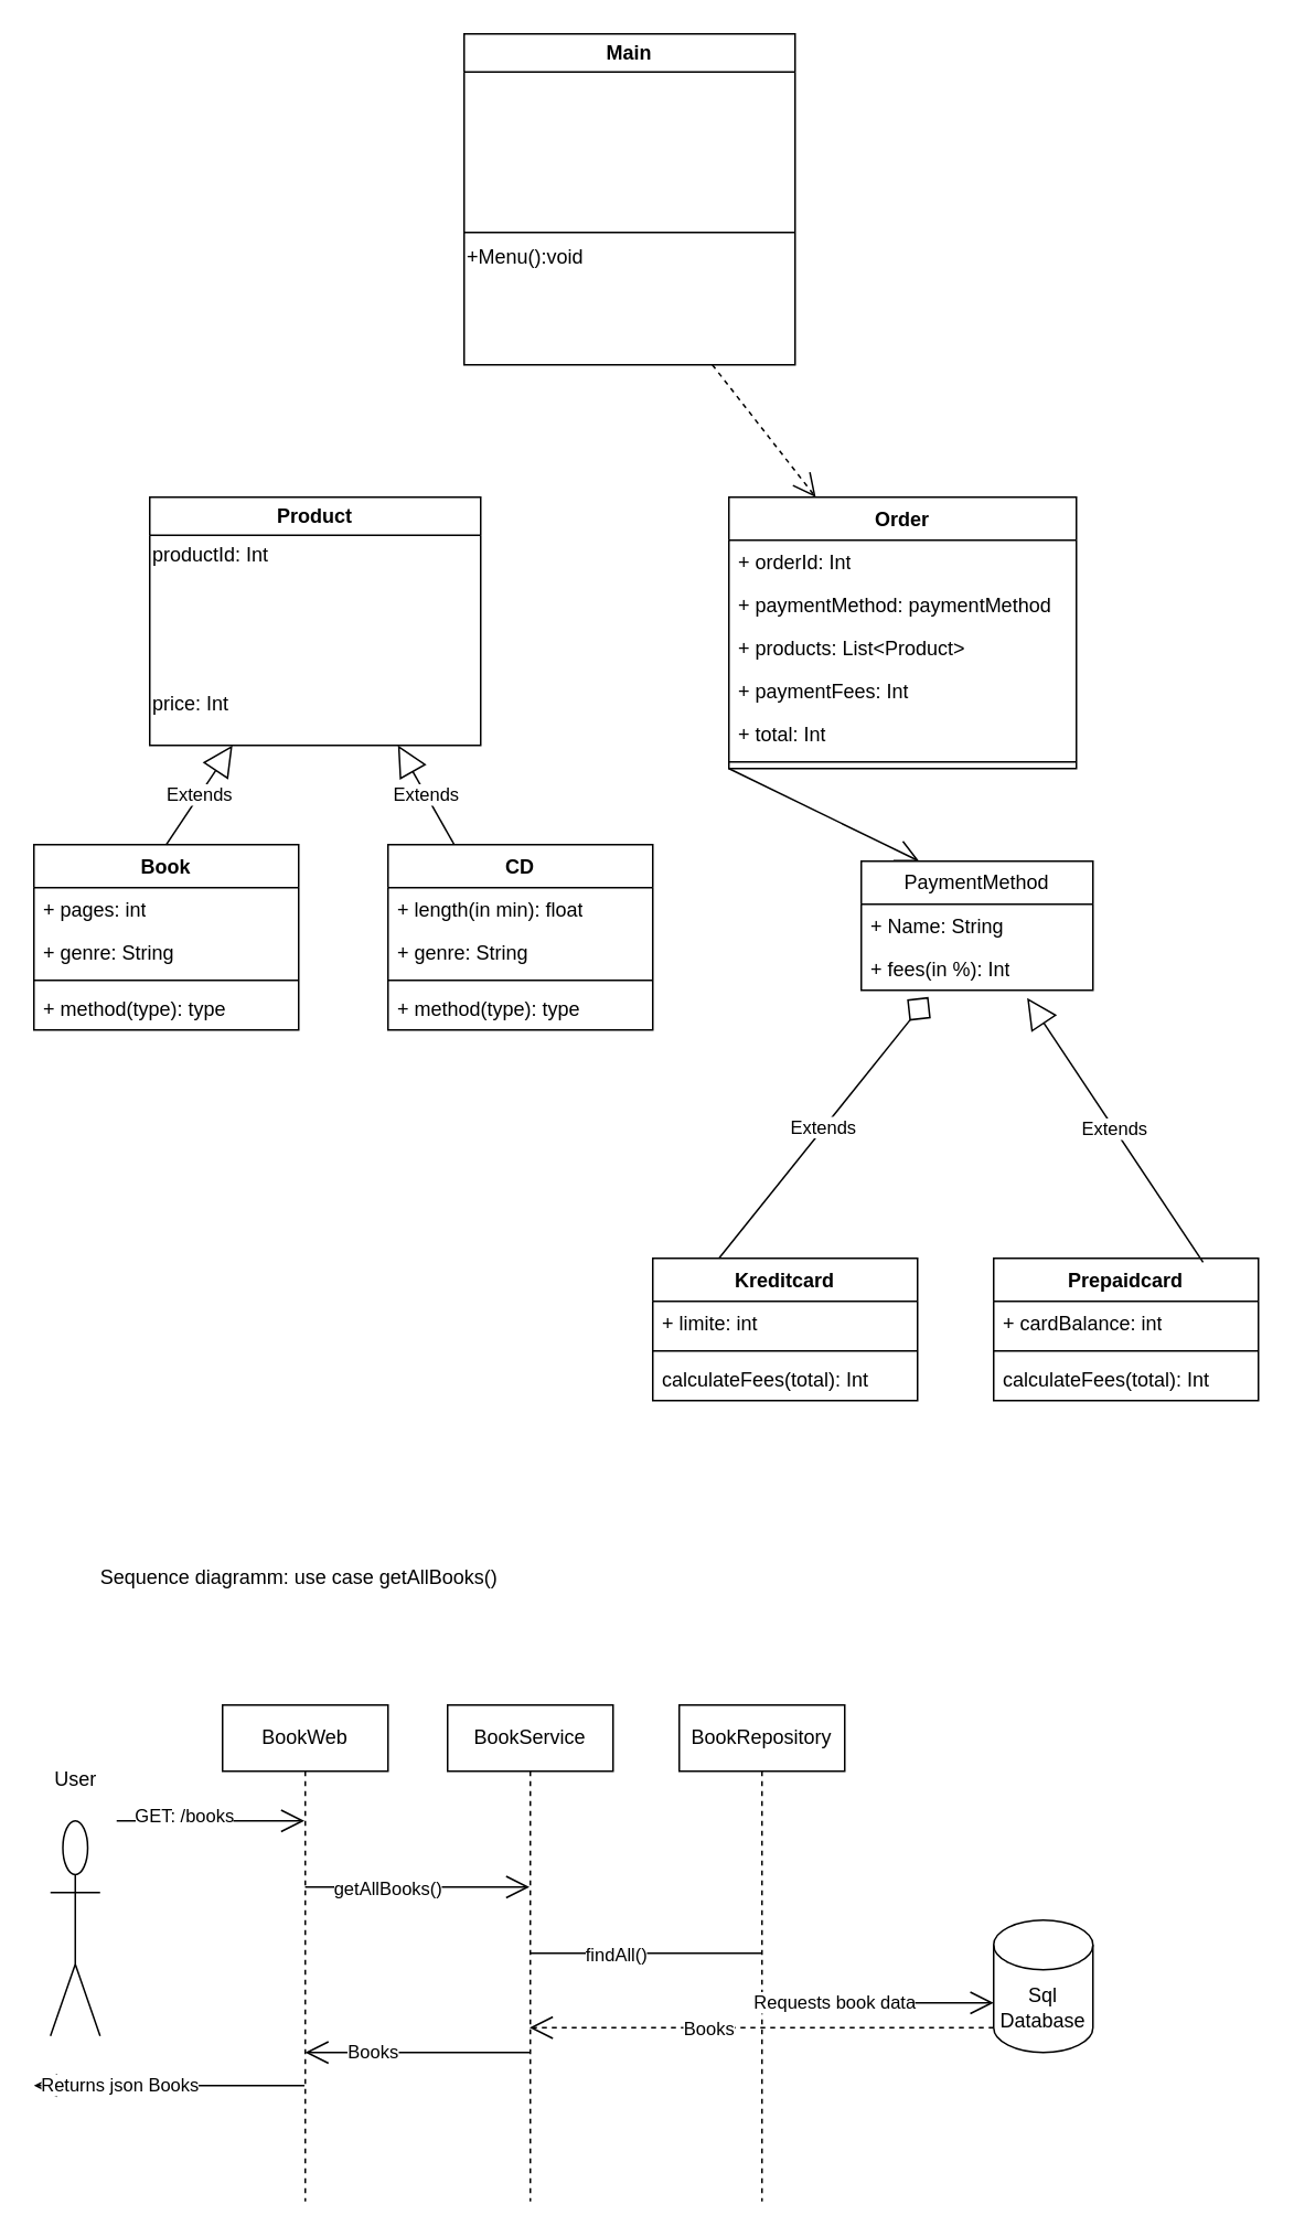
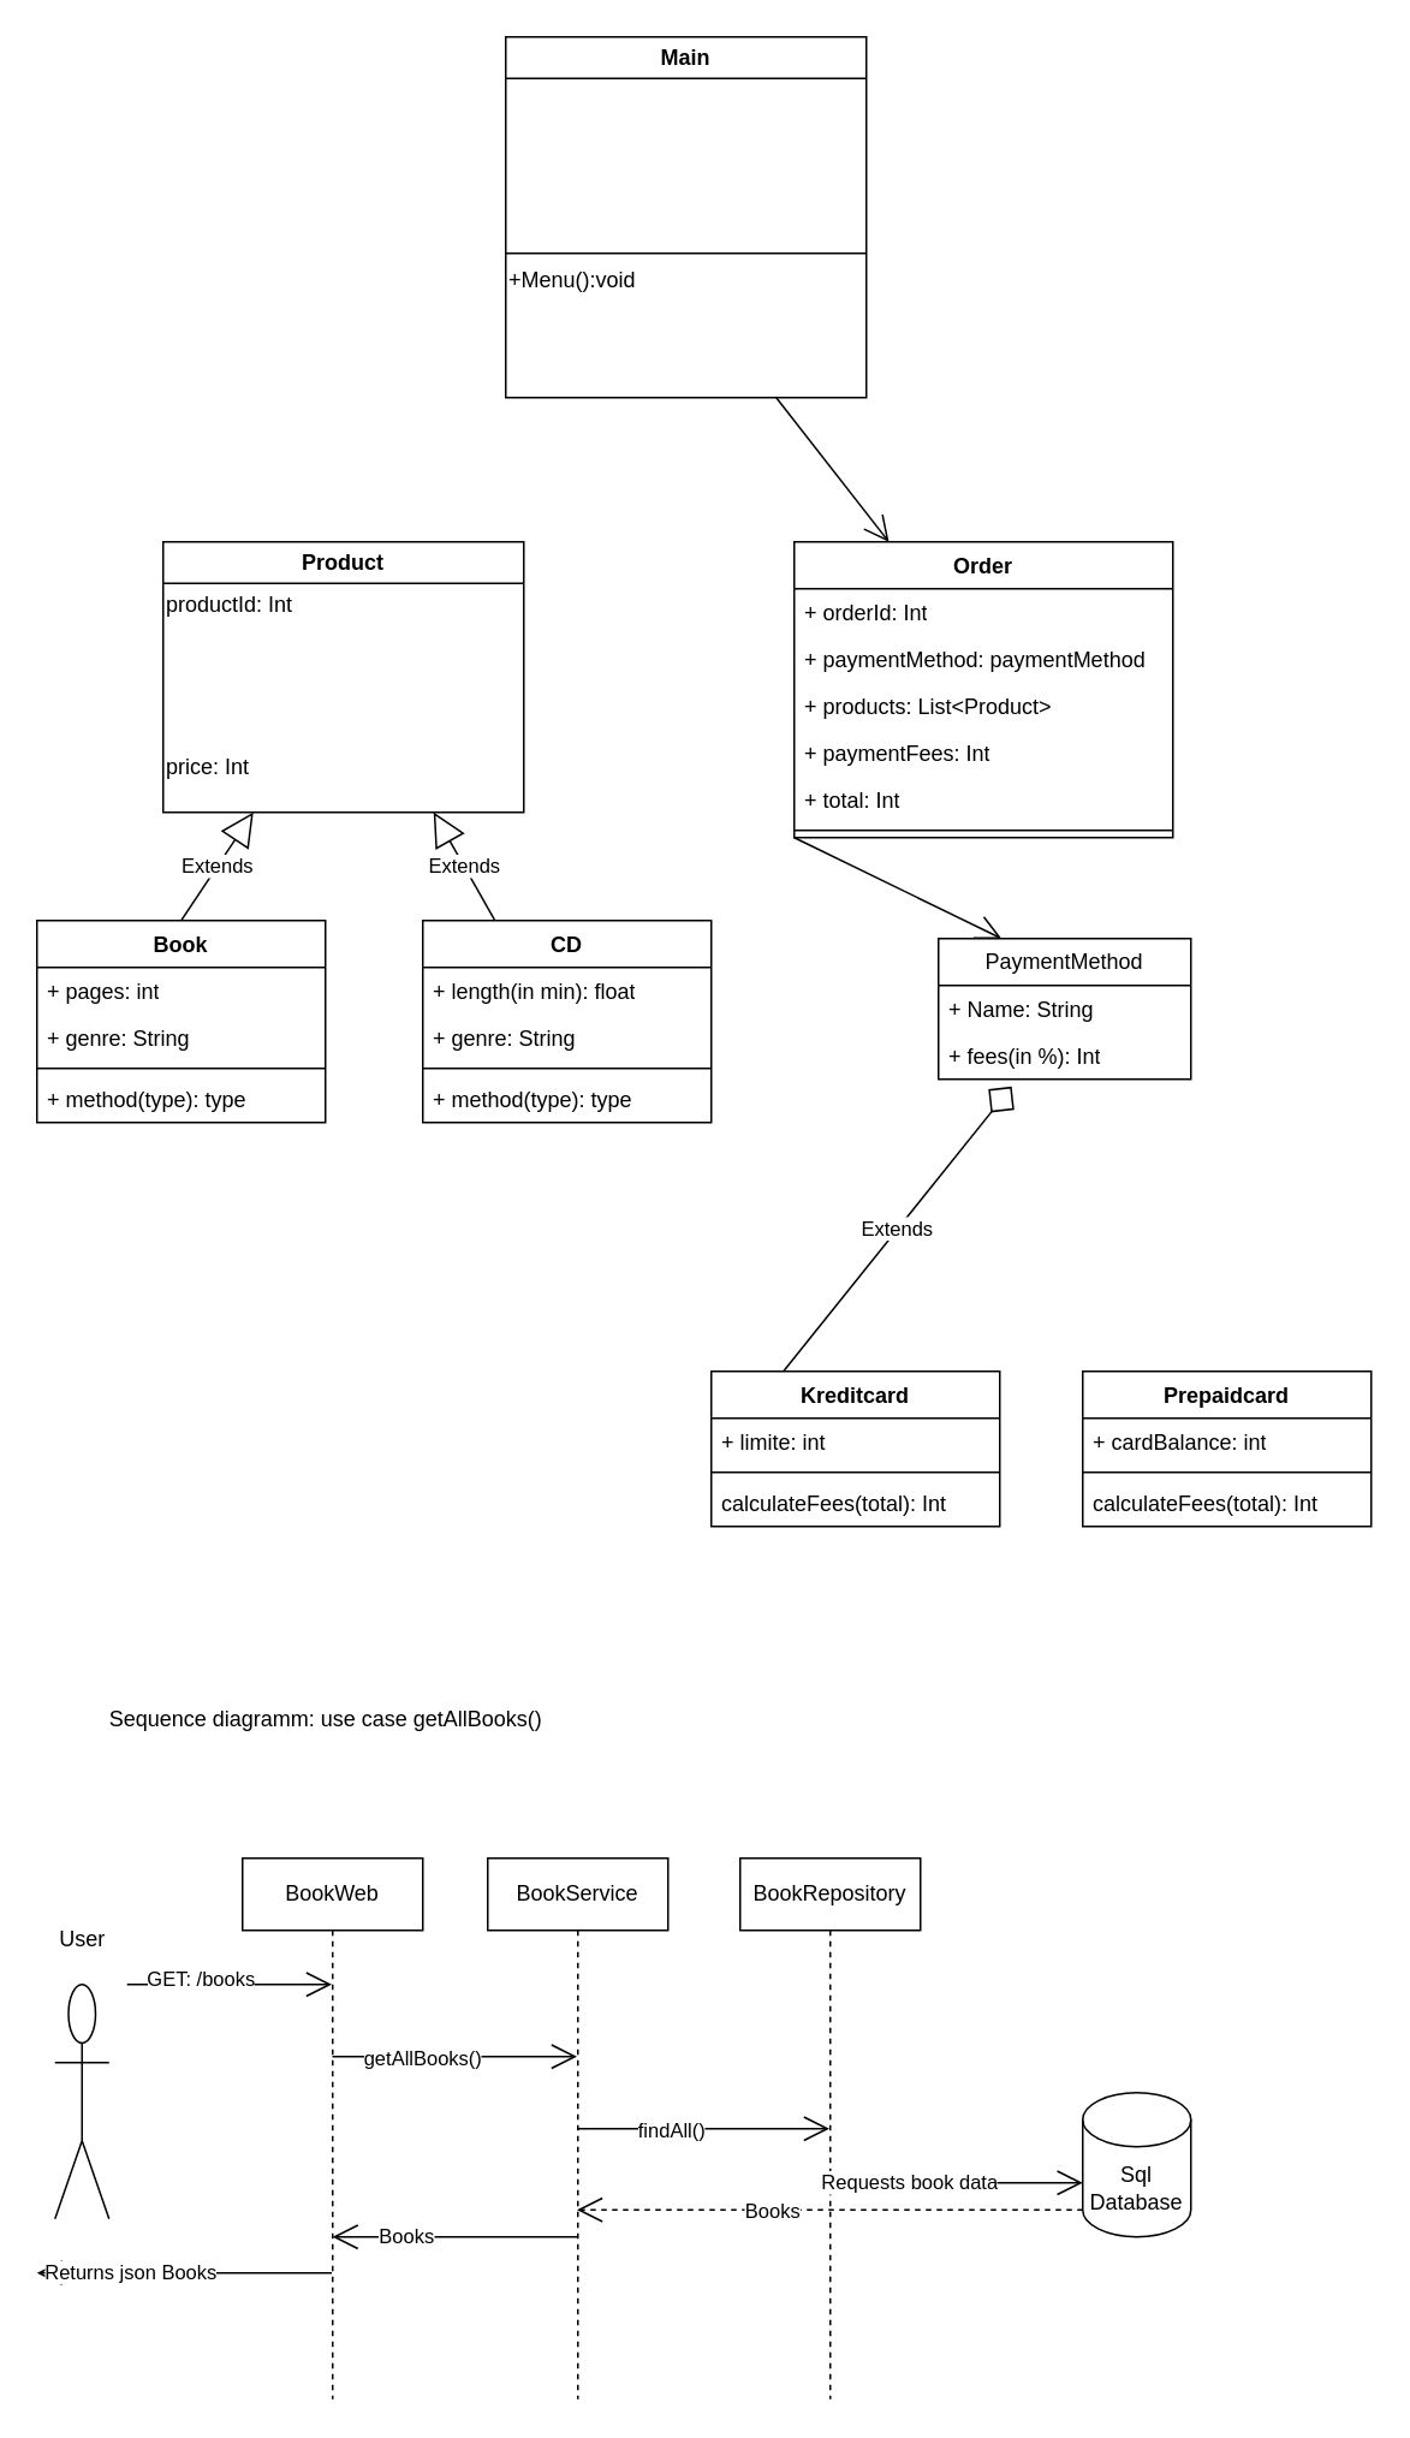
- <mxCell id="25" value="" style="endArrow=open;endFill=1;endSize=12;html=1;rounded=0;entryX=0.25;entryY=0;entryDx=0;entryDy=0;exitX=0.75;exitY=1;exitDx=0;exitDy=0;dashed=1;" edge="1" parent="1" source="2" target="18"><mxGeometry width="160" relative="1" as="geometry"><mxPoint x="340" y="230" as="sourcePoint" /><mxPoint x="300" y="310" as="targetPoint" /></mxGeometry></mxCell>
+ <mxCell id="25" value="" style="endArrow=open;endFill=1;endSize=12;html=1;rounded=0;entryX=0.25;entryY=0;entryDx=0;entryDy=0;exitX=0.75;exitY=1;exitDx=0;exitDy=0;" edge="1" parent="1" source="2" target="18"><mxGeometry width="160" relative="1" as="geometry"><mxPoint x="340" y="230" as="sourcePoint" /><mxPoint x="300" y="310" as="targetPoint" /></mxGeometry></mxCell>
- <mxCell id="60" value="Extends" style="endArrow=block;endSize=16;endFill=0;html=1;rounded=0;entryX=0.716;entryY=1.181;entryDx=0;entryDy=0;entryPerimeter=0;exitX=0.791;exitY=0.028;exitDx=0;exitDy=0;exitPerimeter=0;" edge="1" parent="1" source="31" target="37"><mxGeometry width="160" relative="1" as="geometry"><mxPoint x="444" y="770" as="sourcePoint" /><mxPoint x="571" y="612" as="targetPoint" /></mxGeometry></mxCell>
- <mxCell id="48" value="" style="endArrow=none;endFill=1;endSize=12;html=1;rounded=0;" edge="1" parent="1" source="38" target="39"><mxGeometry width="160" relative="1" as="geometry"><mxPoint x="310.004" y="1170" as="sourcePoint" /><mxPoint x="445.61" y="1170" as="targetPoint" /></mxGeometry></mxCell>
+ <mxCell id="48" value="" style="endArrow=open;endFill=1;endSize=12;html=1;rounded=0;" edge="1" parent="1" source="38" target="39"><mxGeometry width="160" relative="1" as="geometry"><mxPoint x="310.004" y="1170" as="sourcePoint" /><mxPoint x="445.61" y="1170" as="targetPoint" /></mxGeometry></mxCell>
